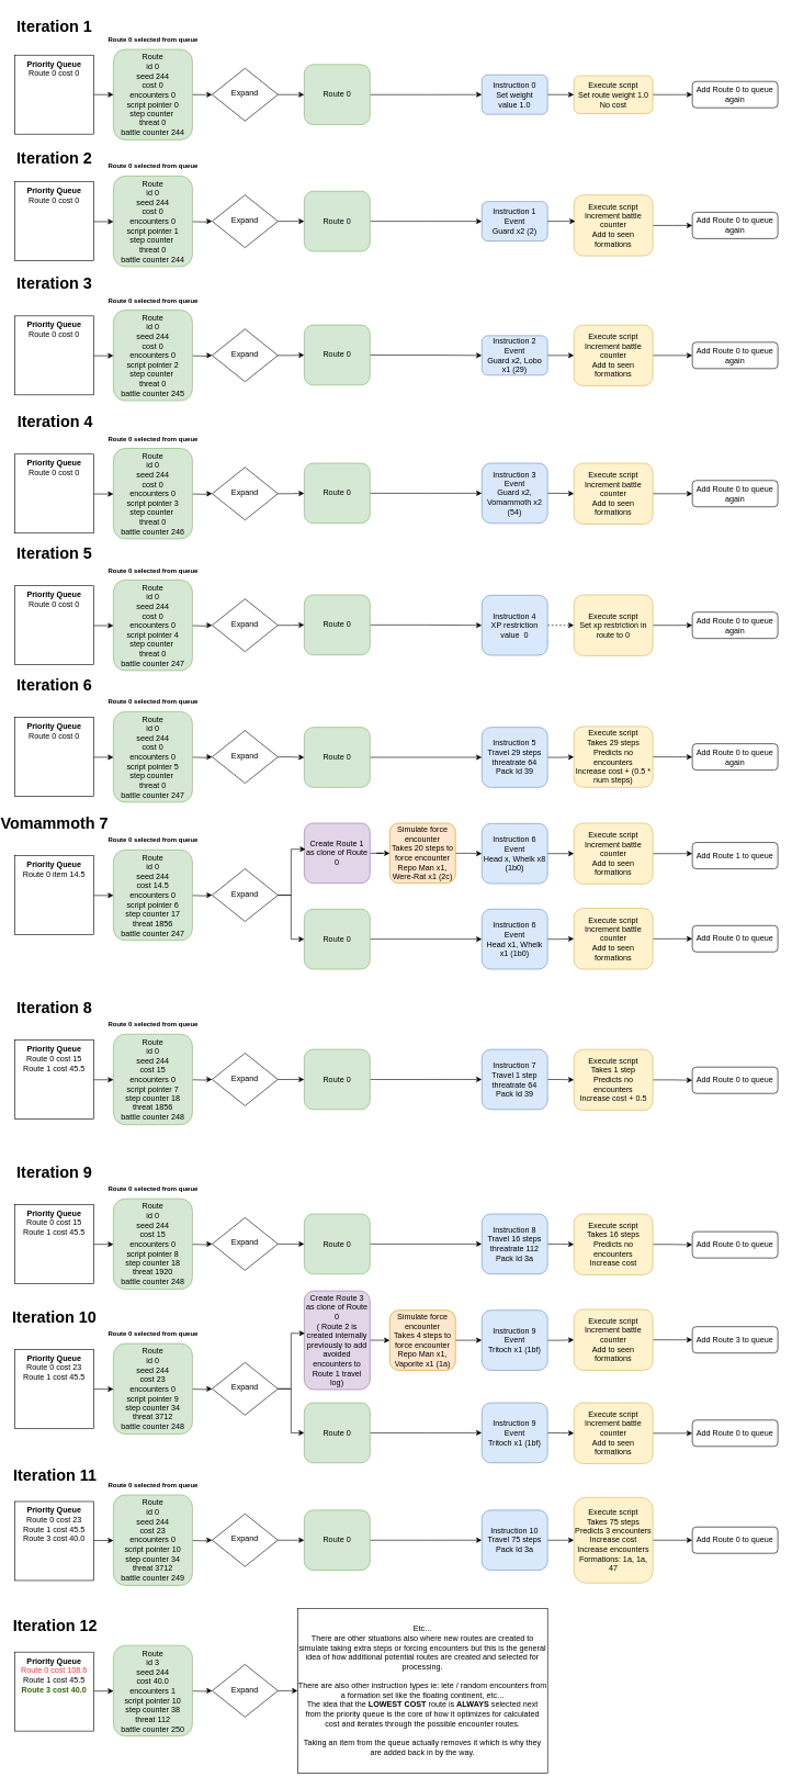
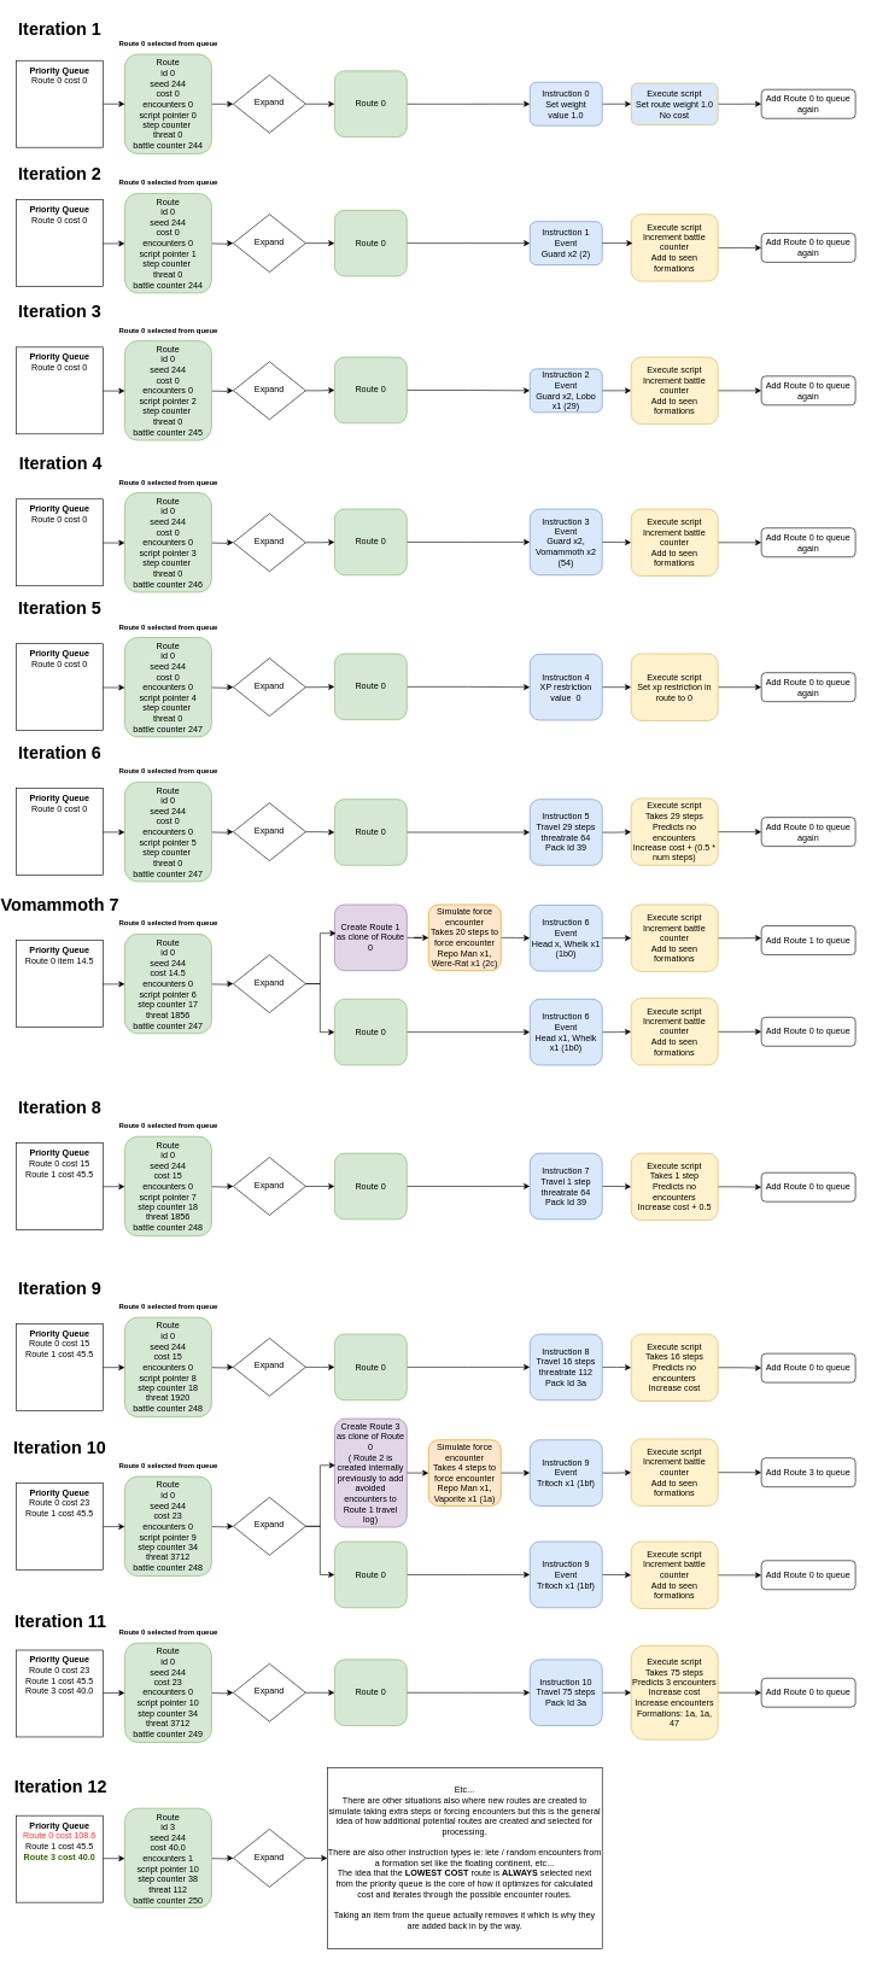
- <mxCell id="10" value="Execute script&lt;div&gt;Set route weight 1.0&lt;/div&gt;&lt;div&gt;No cost&lt;/div&gt;" style="rounded=1;whiteSpace=wrap;html=1;fontSize=12;glass=0;strokeWidth=1;shadow=0;fillColor=#fff2cc;strokeColor=#d6b656;" parent="1" vertex="1"><mxGeometry x="870" y="113.75" width="120" height="57.5" as="geometry" /></mxCell>
+ <mxCell id="10" value="Execute script&lt;div&gt;Set route weight 1.0&lt;/div&gt;&lt;div&gt;No cost&lt;/div&gt;" style="rounded=1;whiteSpace=wrap;html=1;fontSize=12;glass=0;strokeWidth=1;shadow=0;fillColor=#dae8fc;strokeColor=#d6b656;" parent="1" vertex="1"><mxGeometry x="870" y="113.75" width="120" height="57.5" as="geometry" /></mxCell>
- <mxCell id="57" value="" style="edgeStyle=orthogonalEdgeStyle;rounded=0;orthogonalLoop=1;jettySize=auto;html=1;dashed=1;" parent="1" source="58" target="63" edge="1"><mxGeometry relative="1" as="geometry" /></mxCell>
+ <mxCell id="57" value="" style="edgeStyle=orthogonalEdgeStyle;rounded=0;orthogonalLoop=1;jettySize=auto;html=1;" parent="1" source="58" target="63" edge="1"><mxGeometry relative="1" as="geometry" /></mxCell>
- <mxCell id="98" value="Instruction 6&lt;div&gt;Event&lt;/div&gt;&lt;div&gt;Head x, Whelk x8 (1b0)&lt;/div&gt;" style="rounded=1;whiteSpace=wrap;html=1;fillColor=#dae8fc;strokeColor=#6c8ebf;" parent="1" vertex="1"><mxGeometry x="730" y="1250" width="100" height="91.25" as="geometry" /></mxCell>
+ <mxCell id="98" value="Instruction 6&lt;div&gt;Event&lt;/div&gt;&lt;div&gt;Head x, Whelk x1 (1b0)&lt;/div&gt;" style="rounded=1;whiteSpace=wrap;html=1;fillColor=#dae8fc;strokeColor=#6c8ebf;" parent="1" vertex="1"><mxGeometry x="730" y="1250" width="100" height="91.25" as="geometry" /></mxCell>
